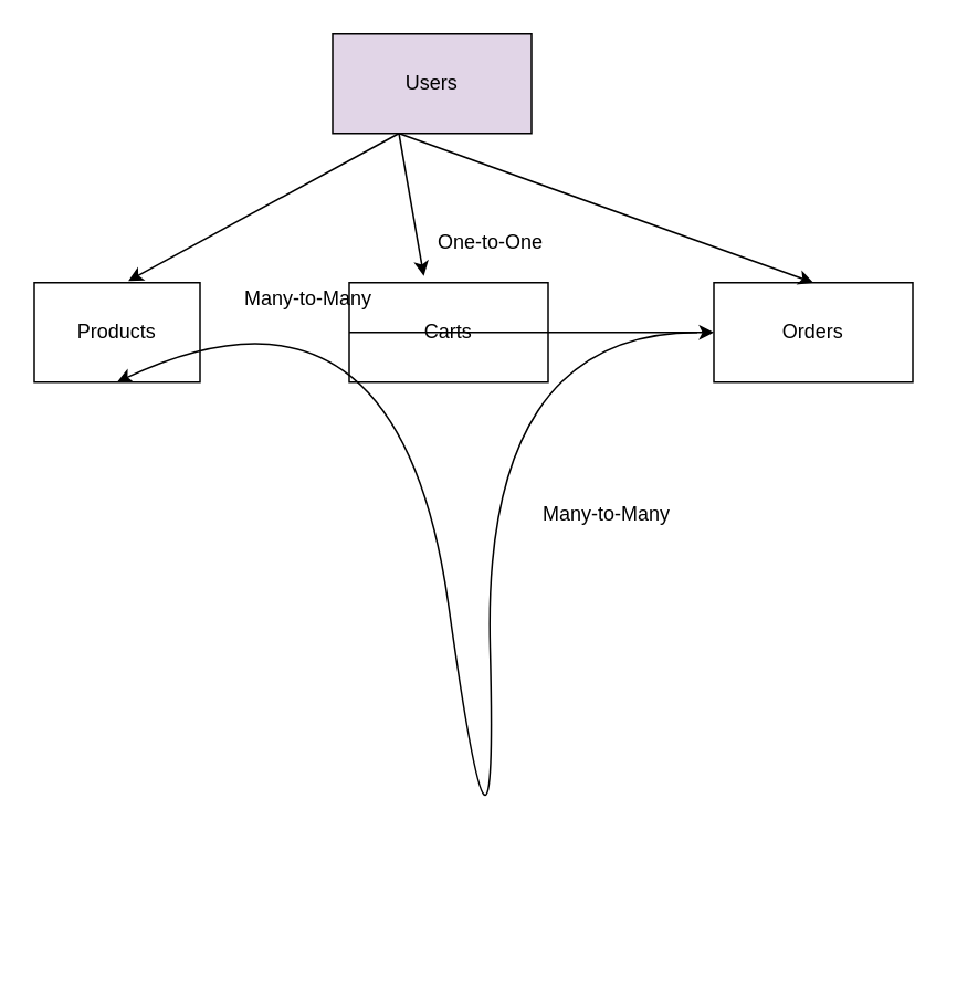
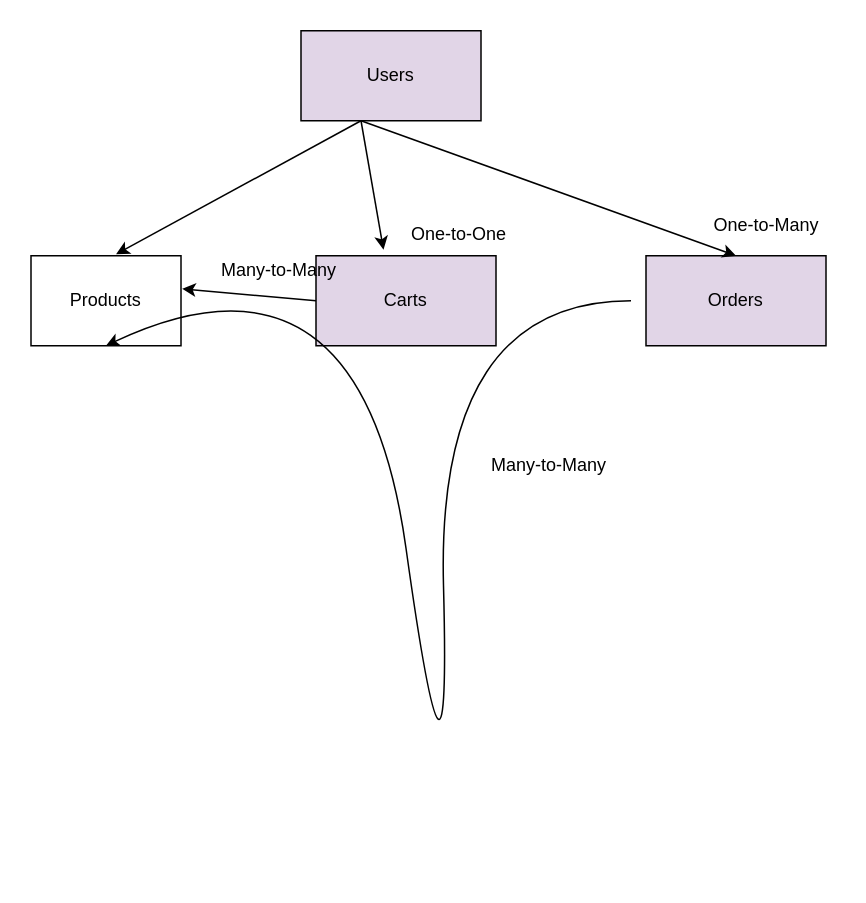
- <mxCell id="9" value="One-to-One" style="text;html=1;align=center;verticalAlign=middle;resizable=0;points=[];autosize=1;strokeColor=none;fillColor=none;" vertex="1" parent="1"><mxGeometry x="255" y="136" width="80" height="20" as="geometry" /></mxCell>
+ <mxCell id="9" value="One-to-One" style="text;html=1;align=center;verticalAlign=middle;resizable=0;points=[];autosize=1;strokeColor=none;fillColor=none;" vertex="1" parent="1"><mxGeometry x="265" y="146" width="80" height="20" as="geometry" /></mxCell>
+ <mxCell id="10" value="One-to-Many" style="text;html=1;align=center;verticalAlign=middle;resizable=0;points=[];autosize=1;strokeColor=none;fillColor=none;" vertex="1" parent="1"><mxGeometry x="465" y="140" width="90" height="20" as="geometry" /></mxCell>
- <mxCell id="4" value="Carts" style="rounded=0;whiteSpace=wrap;html=1;" vertex="1" parent="1"><mxGeometry x="210" y="170" width="120" height="60" as="geometry" /></mxCell>
+ <mxCell id="4" value="Carts" style="rounded=0;whiteSpace=wrap;html=1;fillColor=#e1d5e7;" vertex="1" parent="1"><mxGeometry x="210" y="170" width="120" height="60" as="geometry" /></mxCell>
- <mxCell id="11" value="" style="endArrow=classic;html=1;rounded=0;exitX=0;exitY=0.5;exitDx=0;exitDy=0;" edge="1" parent="1" source="4" target="5"><mxGeometry width="50" height="50" relative="1" as="geometry"><mxPoint x="240" y="190" as="sourcePoint" /><mxPoint x="290" y="140" as="targetPoint" /></mxGeometry></mxCell>
+ <mxCell id="11" value="" style="endArrow=classic;html=1;rounded=0;entryX=1.008;entryY=0.367;entryDx=0;entryDy=0;entryPerimeter=0;exitX=0;exitY=0.5;exitDx=0;exitDy=0;" edge="1" parent="1" source="4" target="3"><mxGeometry width="50" height="50" relative="1" as="geometry"><mxPoint x="240" y="190" as="sourcePoint" /><mxPoint x="290" y="140" as="targetPoint" /></mxGeometry></mxCell>
- <mxCell id="5" value="Orders" style="rounded=0;whiteSpace=wrap;html=1;" vertex="1" parent="1"><mxGeometry x="430" y="170" width="120" height="60" as="geometry" /></mxCell>
+ <mxCell id="5" value="Orders" style="rounded=0;whiteSpace=wrap;html=1;fillColor=#e1d5e7;" vertex="1" parent="1"><mxGeometry x="430" y="170" width="120" height="60" as="geometry" /></mxCell>
